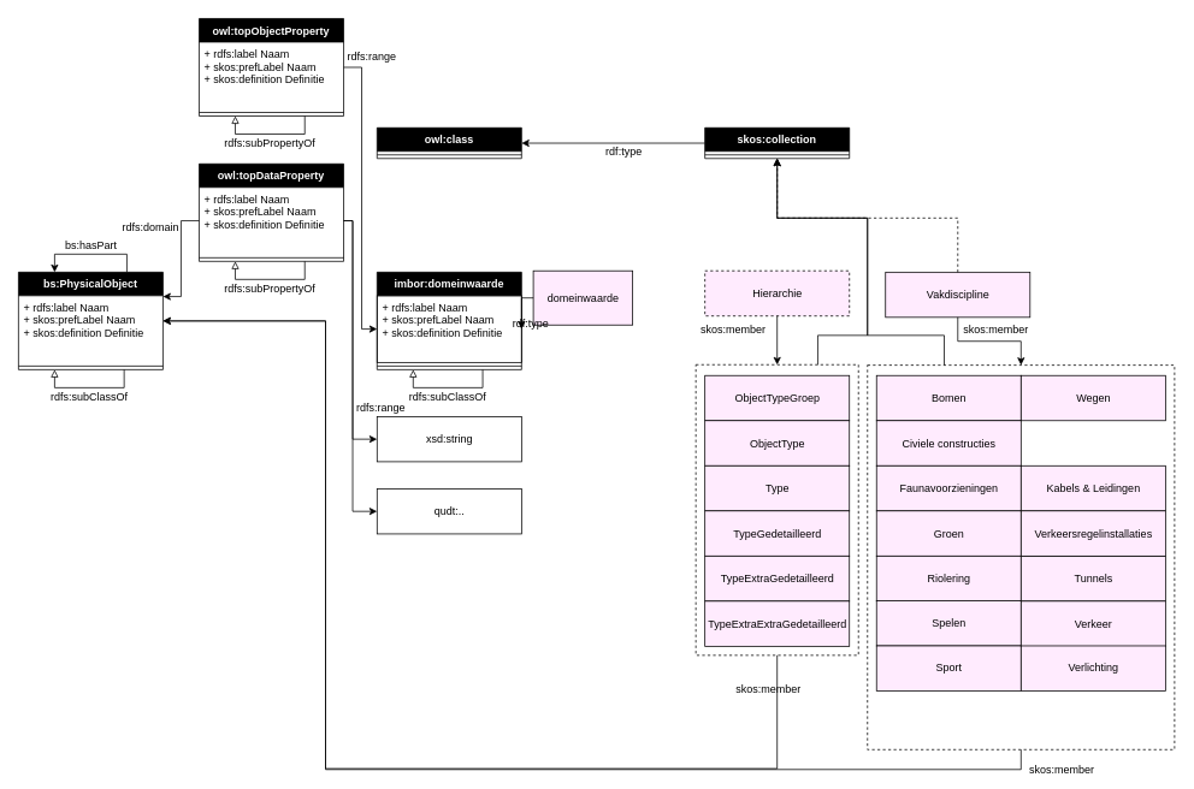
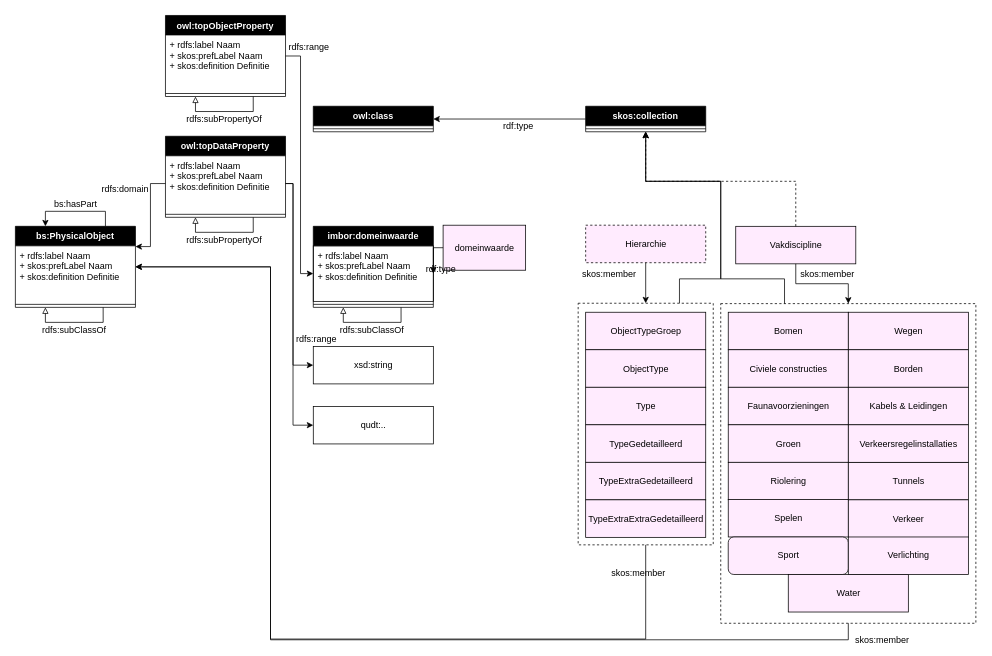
+ <mxCell id="67" value="Borden" style="html=1;fontColor=#000000;strokeColor=#000000;fillColor=#FFEBFE;" parent="1" vertex="1"><mxGeometry x="1130" y="465.5" width="160" height="50" as="geometry" /></mxCell>
- <mxCell id="64" value="Sport" style="html=1;fontColor=#000000;strokeColor=#000000;fillColor=#FFEBFE;" parent="1" vertex="1"><mxGeometry x="970" y="715" width="160" height="50" as="geometry" /></mxCell>
+ <mxCell id="64" value="Sport" style="html=1;fontColor=#000000;strokeColor=#000000;fillColor=#FFEBFE;rounded=1;" parent="1" vertex="1"><mxGeometry x="970" y="715" width="160" height="50" as="geometry" /></mxCell>
+ <mxCell id="65" value="Water" style="html=1;fontColor=#000000;strokeColor=#000000;fillColor=#FFEBFE;" parent="1" vertex="1"><mxGeometry x="1050" y="765" width="160" height="50" as="geometry" /></mxCell>
